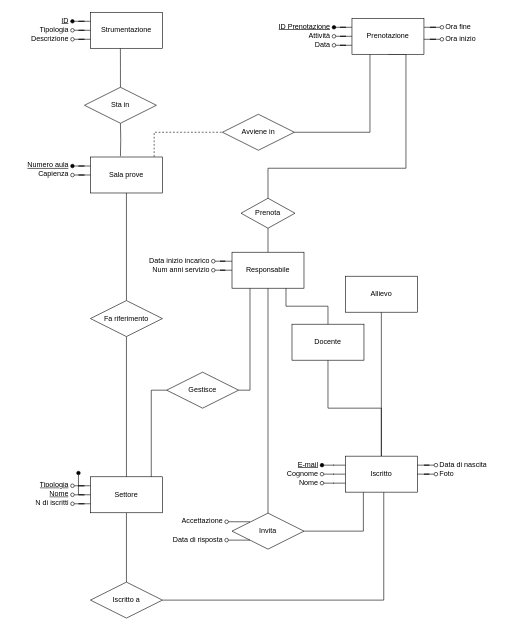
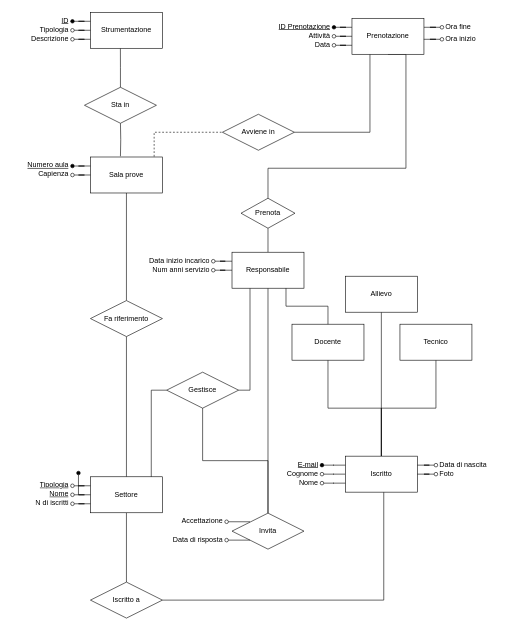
+ <mxCell id="13" value="Tecnico" style="whiteSpace=wrap;html=1;" parent="1" vertex="1"><mxGeometry x="666" y="540" width="120" height="60" as="geometry" /></mxCell>
+ <mxCell id="12" style="edgeStyle=orthogonalEdgeStyle;rounded=0;orthogonalLoop=1;jettySize=auto;html=1;entryX=0.5;entryY=0;entryDx=0;entryDy=0;endArrow=none;startFill=0;" edge="1" parent="1" source="13" target="70"><mxGeometry relative="1" as="geometry" /></mxCell>
- <mxCell id="25" style="edgeStyle=orthogonalEdgeStyle;rounded=0;orthogonalLoop=1;jettySize=auto;html=1;entryX=0.25;entryY=1;entryDx=0;entryDy=0;endArrow=none;startFill=0;" edge="1" parent="1" source="26" target="70"><mxGeometry relative="1" as="geometry" /></mxCell>
+ <mxCell id="25" style="edgeStyle=orthogonalEdgeStyle;rounded=0;orthogonalLoop=1;jettySize=auto;html=1;endArrow=none;startFill=0;" edge="1" parent="1" source="26" target="5"><mxGeometry relative="1" as="geometry" /></mxCell>
